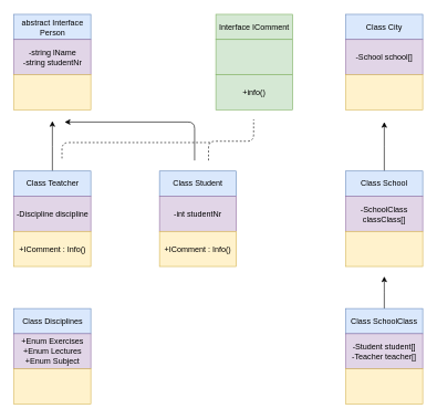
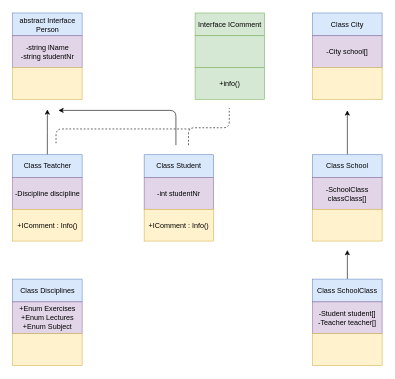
- <mxCell id="30" value="-School school[]" style="rounded=0;whiteSpace=wrap;html=1;fillColor=#e1d5e7;strokeColor=#9673a6;" vertex="1" parent="1"><mxGeometry x="521" y="58.5" width="116" height="53" as="geometry" /></mxCell>
+ <mxCell id="30" value="-City school[]" style="rounded=0;whiteSpace=wrap;html=1;fillColor=#e1d5e7;strokeColor=#9673a6;" vertex="1" parent="1"><mxGeometry x="521" y="58.5" width="116" height="53" as="geometry" /></mxCell>
